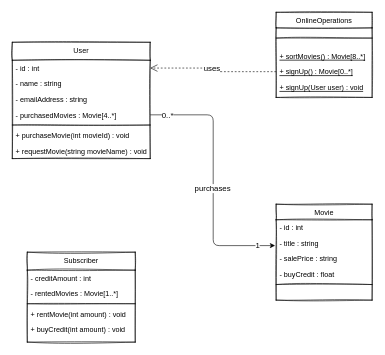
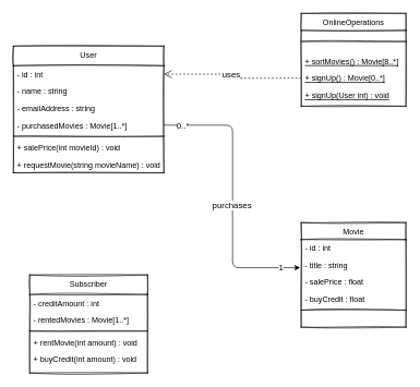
- <mxCell id="12" value="+ signUp(User user) : void" style="text;align=left;verticalAlign=top;spacingLeft=4;spacingRight=4;overflow=hidden;rotatable=0;points=[[0,0.5],[1,0.5]];portConstraint=eastwest;sketch=1;rounded=0;fontStyle=4" parent="8" vertex="1"><mxGeometry y="112" width="160" height="26" as="geometry" /></mxCell>
+ <mxCell id="12" value="+ signUp(User int) : void" style="text;align=left;verticalAlign=top;spacingLeft=4;spacingRight=4;overflow=hidden;rotatable=0;points=[[0,0.5],[1,0.5]];portConstraint=eastwest;sketch=1;rounded=0;fontStyle=4" parent="8" vertex="1"><mxGeometry y="112" width="160" height="26" as="geometry" /></mxCell>
- <mxCell id="27" value="- purchasedMovies : Movie[4..*]" style="text;align=left;verticalAlign=top;spacingLeft=4;spacingRight=4;overflow=hidden;rotatable=0;points=[[0,0.5],[1,0.5]];portConstraint=eastwest;rounded=0;shadow=0;html=0;sketch=1;" vertex="1" parent="23"><mxGeometry y="108" width="230" height="26" as="geometry" /></mxCell>
+ <mxCell id="27" value="- purchasedMovies : Movie[1..*]" style="text;align=left;verticalAlign=top;spacingLeft=4;spacingRight=4;overflow=hidden;rotatable=0;points=[[0,0.5],[1,0.5]];portConstraint=eastwest;rounded=0;shadow=0;html=0;sketch=1;" vertex="1" parent="23"><mxGeometry y="108" width="230" height="26" as="geometry" /></mxCell>
- <mxCell id="29" value="+ purchaseMovie(int movieId) : void" style="text;align=left;verticalAlign=top;spacingLeft=4;spacingRight=4;overflow=hidden;rotatable=0;points=[[0,0.5],[1,0.5]];portConstraint=eastwest;sketch=1;rounded=0;" vertex="1" parent="23"><mxGeometry y="142" width="230" height="26" as="geometry" /></mxCell>
+ <mxCell id="29" value="+ salePrice(int movieId) : void" style="text;align=left;verticalAlign=top;spacingLeft=4;spacingRight=4;overflow=hidden;rotatable=0;points=[[0,0.5],[1,0.5]];portConstraint=eastwest;sketch=1;rounded=0;" vertex="1" parent="23"><mxGeometry y="142" width="230" height="26" as="geometry" /></mxCell>
- <mxCell id="16" value="- salePrice : string" style="text;align=left;verticalAlign=top;spacingLeft=4;spacingRight=4;overflow=hidden;rotatable=0;points=[[0,0.5],[1,0.5]];portConstraint=eastwest;rounded=0;shadow=0;html=0;sketch=1;" parent="13" vertex="1"><mxGeometry y="78" width="160" height="26" as="geometry" /></mxCell>
+ <mxCell id="16" value="- salePrice : float" style="text;align=left;verticalAlign=top;spacingLeft=4;spacingRight=4;overflow=hidden;rotatable=0;points=[[0,0.5],[1,0.5]];portConstraint=eastwest;rounded=0;shadow=0;html=0;sketch=1;" parent="13" vertex="1"><mxGeometry y="78" width="160" height="26" as="geometry" /></mxCell>
